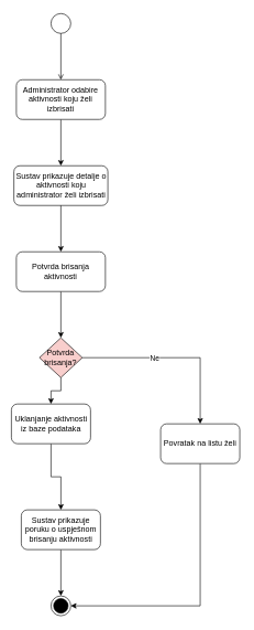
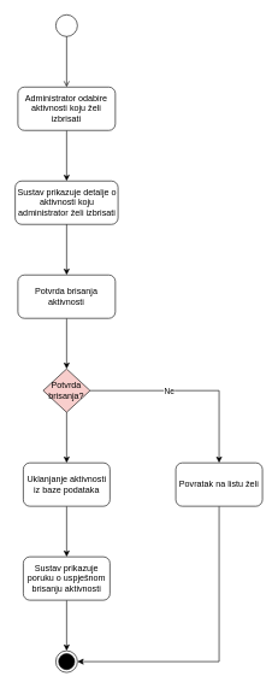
- <mxCell id="17" value="Uklanjanje aktivnosti iz baze podataka" style="rounded=1;whiteSpace=wrap;html=1;" vertex="1" parent="1"><mxGeometry x="16.75" y="610" width="120" height="60" as="geometry" /></mxCell>
+ <mxCell id="17" value="Uklanjanje aktivnosti iz baze podataka" style="rounded=1;whiteSpace=wrap;html=1;" vertex="1" parent="1"><mxGeometry x="31.75" y="640" width="120" height="60" as="geometry" /></mxCell>
